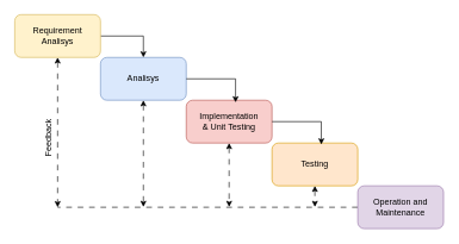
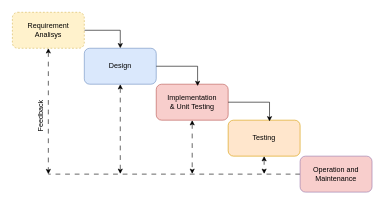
- <mxCell id="4" value="Requirement&lt;div&gt;Analisys&lt;/div&gt;" style="rounded=1;whiteSpace=wrap;html=1;fillColor=#fff2cc;strokeColor=#d6b656;" vertex="1" parent="1"><mxGeometry x="20" y="20" width="120" height="60" as="geometry" /></mxCell>
+ <mxCell id="4" value="Requirement&lt;div&gt;Analisys&lt;/div&gt;" style="rounded=1;whiteSpace=wrap;html=1;fillColor=#fff2cc;strokeColor=#d6b656;dashed=1;" vertex="1" parent="1"><mxGeometry x="20" y="20" width="120" height="60" as="geometry" /></mxCell>
- <mxCell id="6" value="Analisys" style="rounded=1;whiteSpace=wrap;html=1;fillColor=#dae8fc;strokeColor=#6c8ebf;" vertex="1" parent="1"><mxGeometry x="140" y="80" width="120" height="60" as="geometry" /></mxCell>
+ <mxCell id="6" value="Design" style="rounded=1;whiteSpace=wrap;html=1;fillColor=#dae8fc;strokeColor=#6c8ebf;" vertex="1" parent="1"><mxGeometry x="140" y="80" width="120" height="60" as="geometry" /></mxCell>
- <mxCell id="12" value="Operation and&lt;div&gt;Maintenance&lt;/div&gt;" style="rounded=1;whiteSpace=wrap;html=1;fillColor=#e1d5e7;strokeColor=#9673a6;" vertex="1" parent="1"><mxGeometry x="500" y="260" width="120" height="60" as="geometry" /></mxCell>
+ <mxCell id="12" value="Operation and&lt;div&gt;Maintenance&lt;/div&gt;" style="rounded=1;whiteSpace=wrap;html=1;fillColor=#f8cecc;strokeColor=#9673a6;" vertex="1" parent="1"><mxGeometry x="500" y="260" width="120" height="60" as="geometry" /></mxCell>
